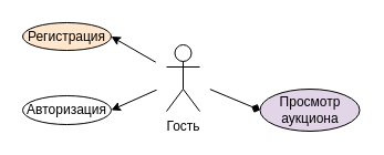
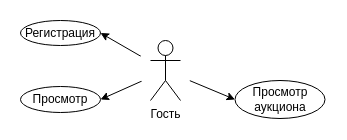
- <mxCell id="7" value="Регистрация&lt;br&gt;" style="ellipse;whiteSpace=wrap;html=1;fillColor=#ffe6cc;" vertex="1" parent="1"><mxGeometry x="20" y="20" width="80" height="25" as="geometry" /></mxCell>
+ <mxCell id="7" value="Регистрация&lt;br&gt;" style="ellipse;whiteSpace=wrap;html=1;" vertex="1" parent="1"><mxGeometry x="20" y="20" width="80" height="25" as="geometry" /></mxCell>
- <mxCell id="4" value="" style="endArrow=diamond;html=1;entryX=0;entryY=0.5;entryDx=0;entryDy=0;exitX=0.5;exitY=0.5;exitDx=0;exitDy=0;exitPerimeter=0;" edge="1" parent="1" source="9" target="6"><mxGeometry width="50" height="50" relative="1" as="geometry"><mxPoint x="170" y="265" as="sourcePoint" /><mxPoint x="220" y="215" as="targetPoint" /></mxGeometry></mxCell>
+ <mxCell id="4" value="" style="endArrow=classic;html=1;entryX=0;entryY=0.5;entryDx=0;entryDy=0;exitX=0.5;exitY=0.5;exitDx=0;exitDy=0;exitPerimeter=0;" edge="1" parent="1" source="9" target="6"><mxGeometry width="50" height="50" relative="1" as="geometry"><mxPoint x="170" y="265" as="sourcePoint" /><mxPoint x="220" y="215" as="targetPoint" /></mxGeometry></mxCell>
- <mxCell id="8" value="Авторизация" style="ellipse;whiteSpace=wrap;html=1;" vertex="1" parent="1"><mxGeometry x="20" y="86" width="80" height="26" as="geometry" /></mxCell>
+ <mxCell id="8" value="Просмотр" style="ellipse;whiteSpace=wrap;html=1;" vertex="1" parent="1"><mxGeometry x="20" y="86" width="80" height="26" as="geometry" /></mxCell>
- <mxCell id="6" value="Просмотр аукциона&lt;br&gt;" style="ellipse;whiteSpace=wrap;html=1;fillColor=#e1d5e7;" vertex="1" parent="1"><mxGeometry x="234.5" y="80" width="90" height="38" as="geometry" /></mxCell>
+ <mxCell id="6" value="Просмотр аукциона&lt;br&gt;" style="ellipse;whiteSpace=wrap;html=1;" vertex="1" parent="1"><mxGeometry x="234.5" y="80" width="90" height="38" as="geometry" /></mxCell>
